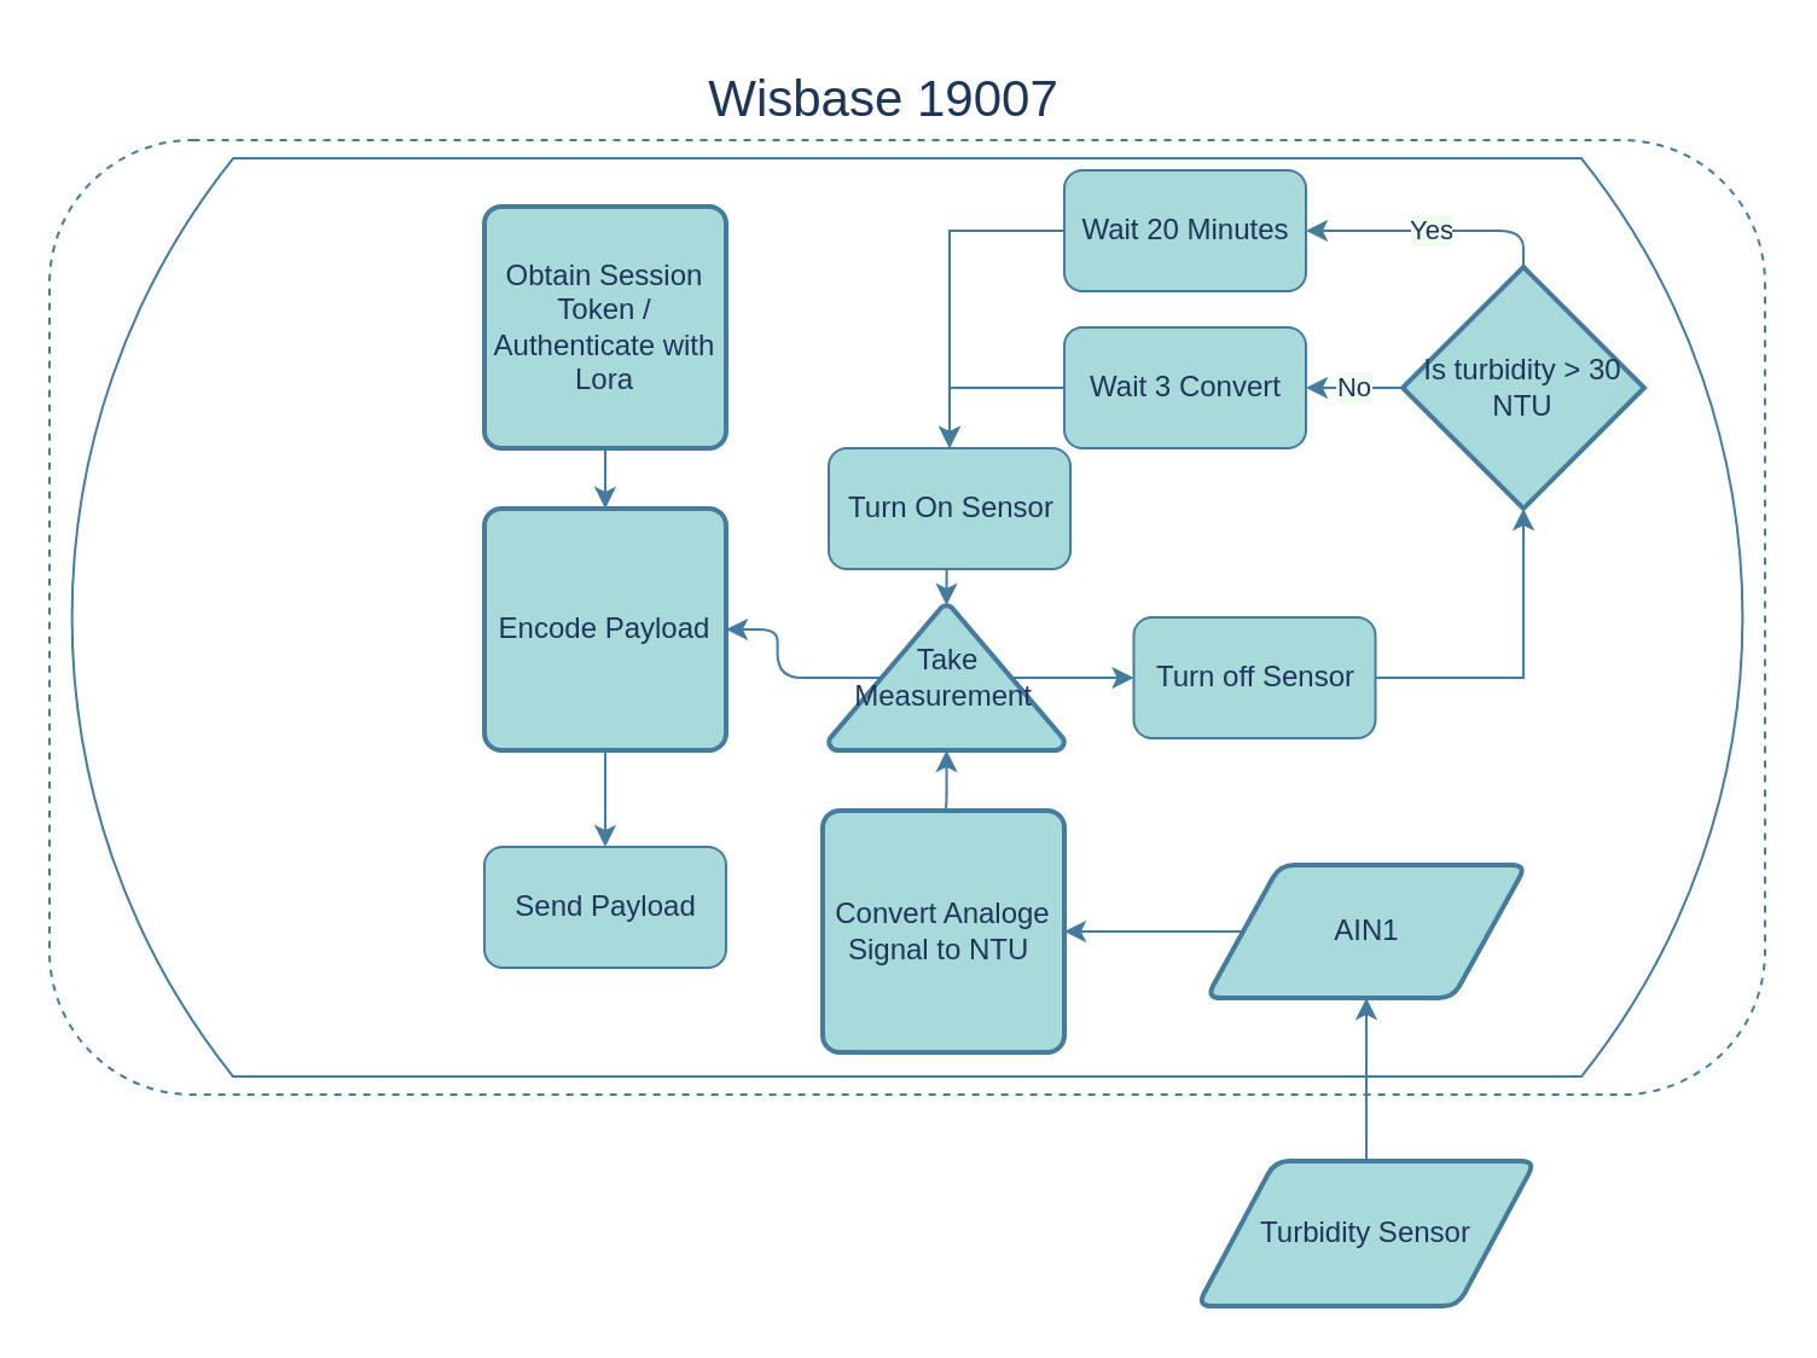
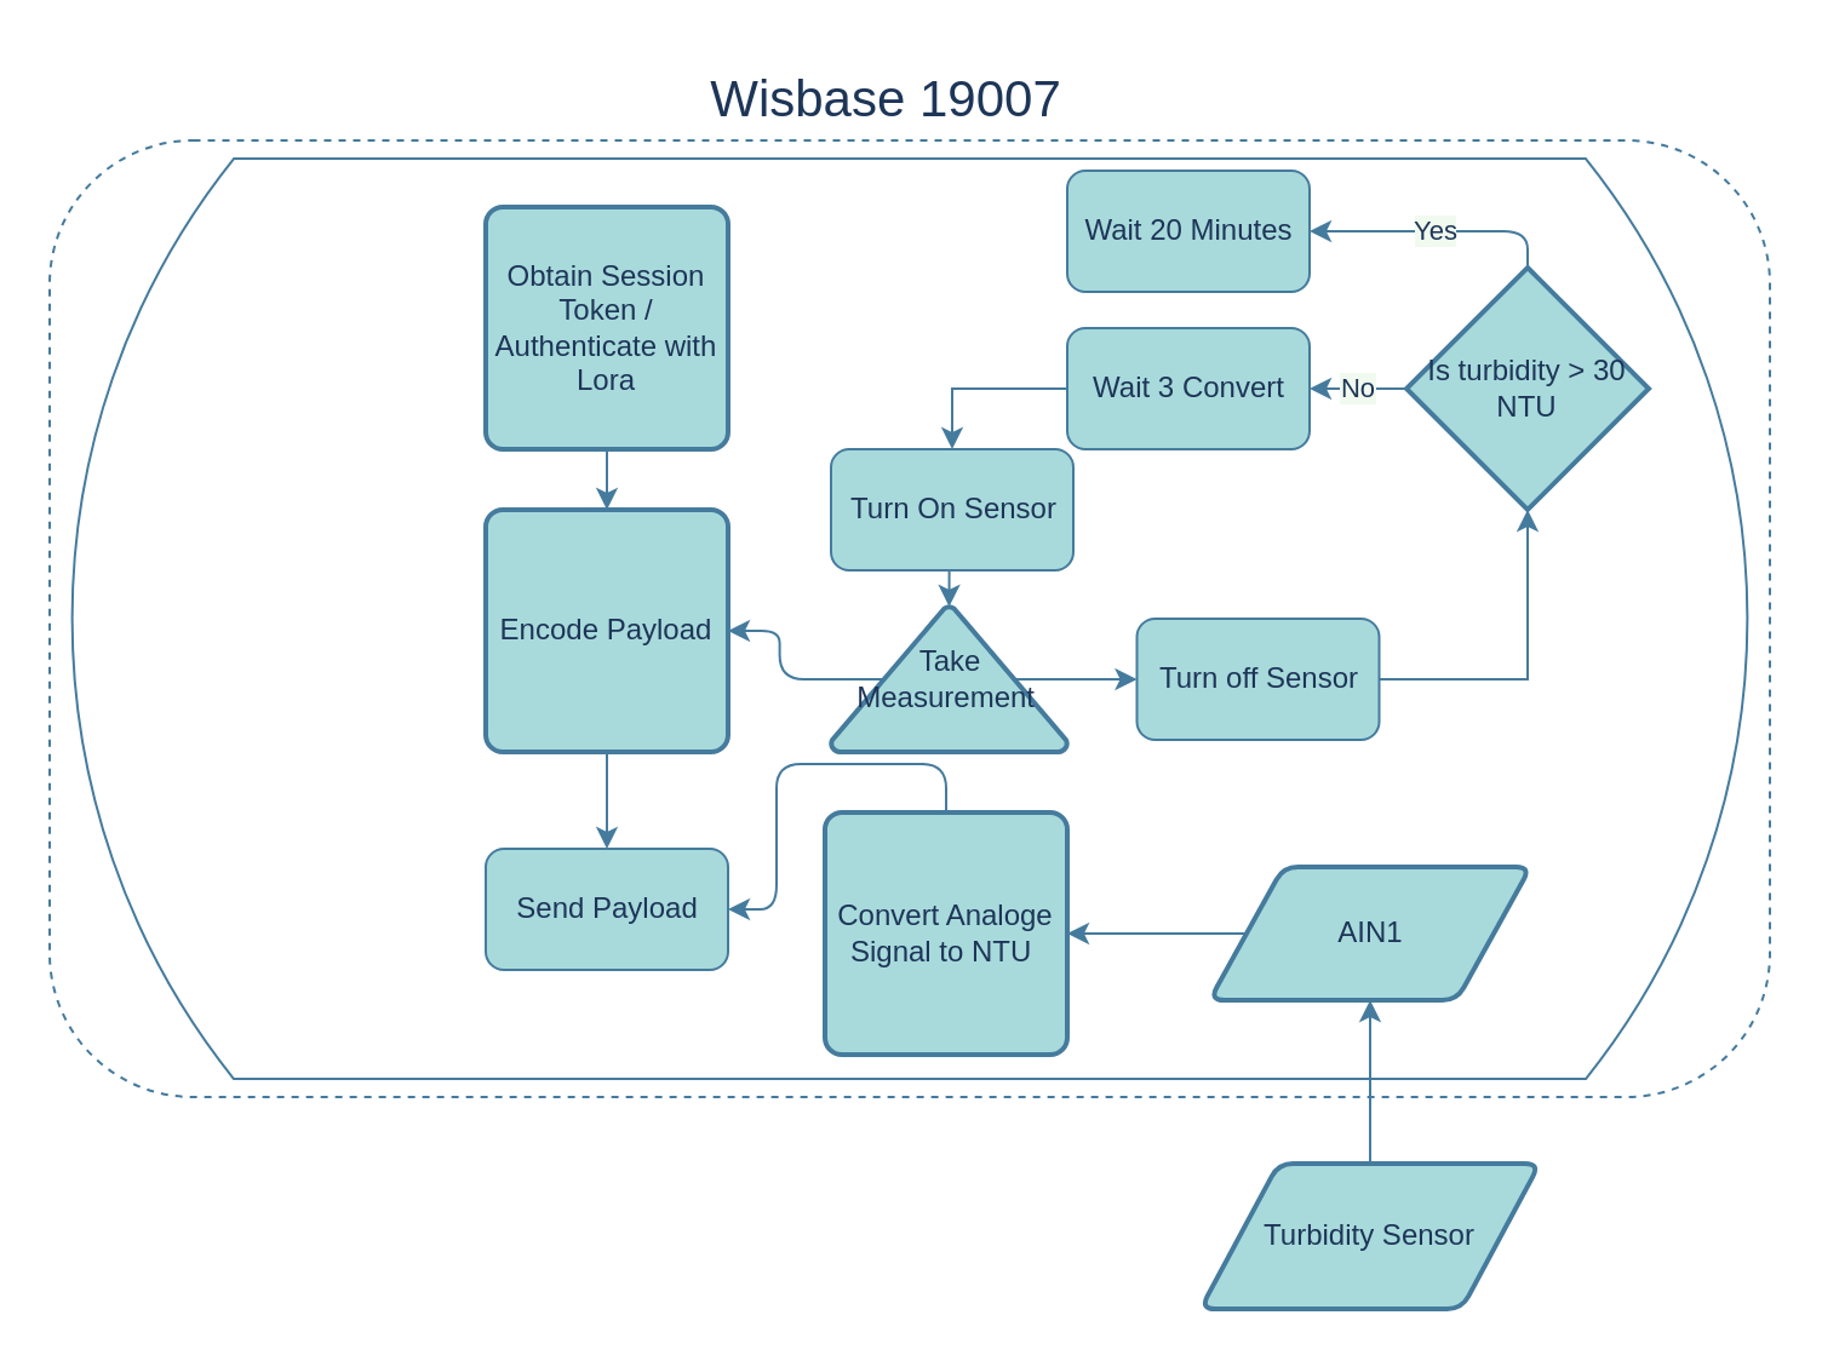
- <mxCell id="25" style="edgeStyle=orthogonalEdgeStyle;rounded=0;orthogonalLoop=1;jettySize=auto;html=1;exitX=0;exitY=0.5;exitDx=0;exitDy=0;entryX=0.5;entryY=0;entryDx=0;entryDy=0;strokeColor=#457B9D;fontSize=12;fontColor=#1D3557;fillColor=#A8DADC;" edge="1" parent="1" source="26" target="30"><mxGeometry relative="1" as="geometry" /></mxCell>
- <mxCell id="15" style="edgeStyle=orthogonalEdgeStyle;rounded=1;orthogonalLoop=1;jettySize=auto;html=1;exitX=0.5;exitY=0;exitDx=0;exitDy=0;entryX=0.5;entryY=1;entryDx=0;entryDy=0;entryPerimeter=0;strokeColor=#457B9D;fontColor=#1D3557;startArrow=none;startFill=0;fillColor=#A8DADC;labelBackgroundColor=#F1FAEE;" edge="1" parent="1" source="16" target="19"><mxGeometry relative="1" as="geometry" /></mxCell>
+ <mxCell id="15" style="edgeStyle=orthogonalEdgeStyle;rounded=1;orthogonalLoop=1;jettySize=auto;html=1;exitX=0.5;exitY=0;exitDx=0;exitDy=0;strokeColor=#457B9D;fontColor=#1D3557;startArrow=none;startFill=0;fillColor=#A8DADC;labelBackgroundColor=#F1FAEE;" edge="1" parent="1" source="16" target="22"><mxGeometry relative="1" as="geometry" /></mxCell>
